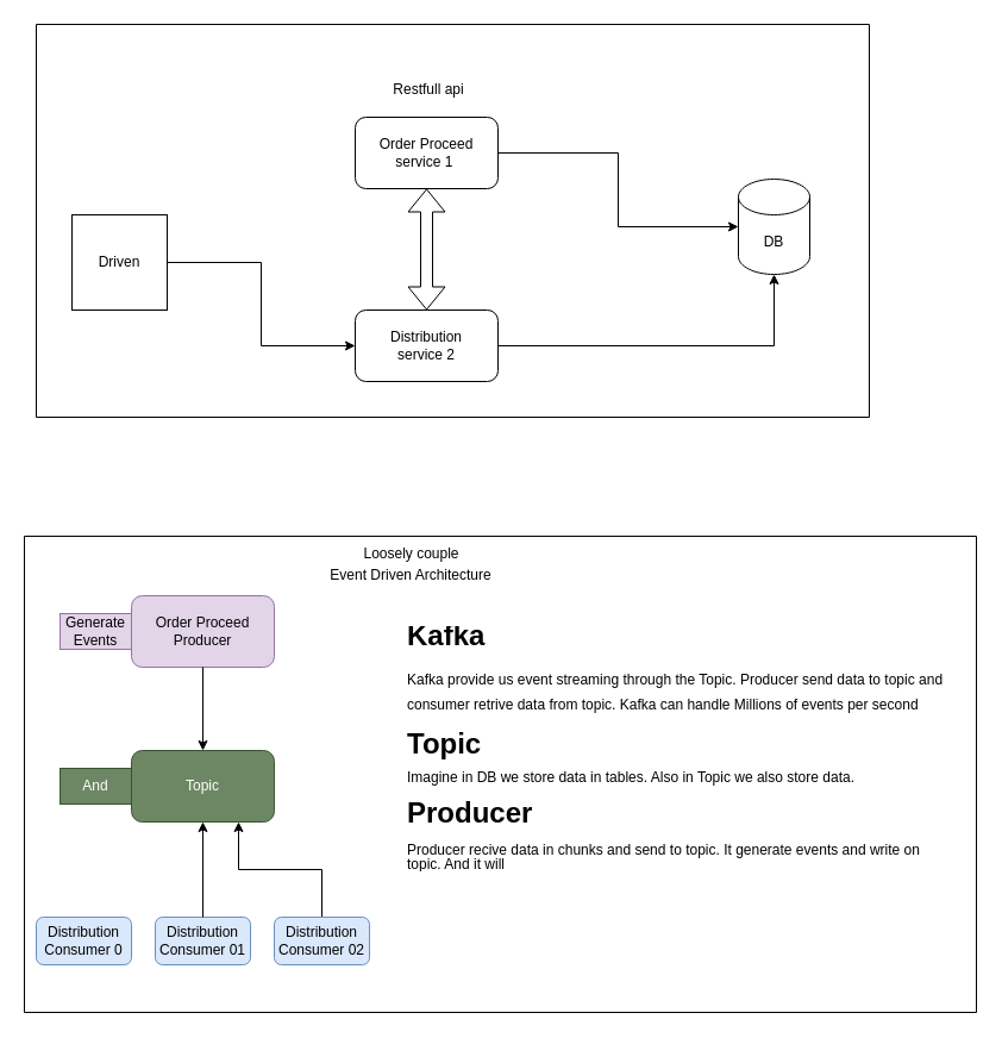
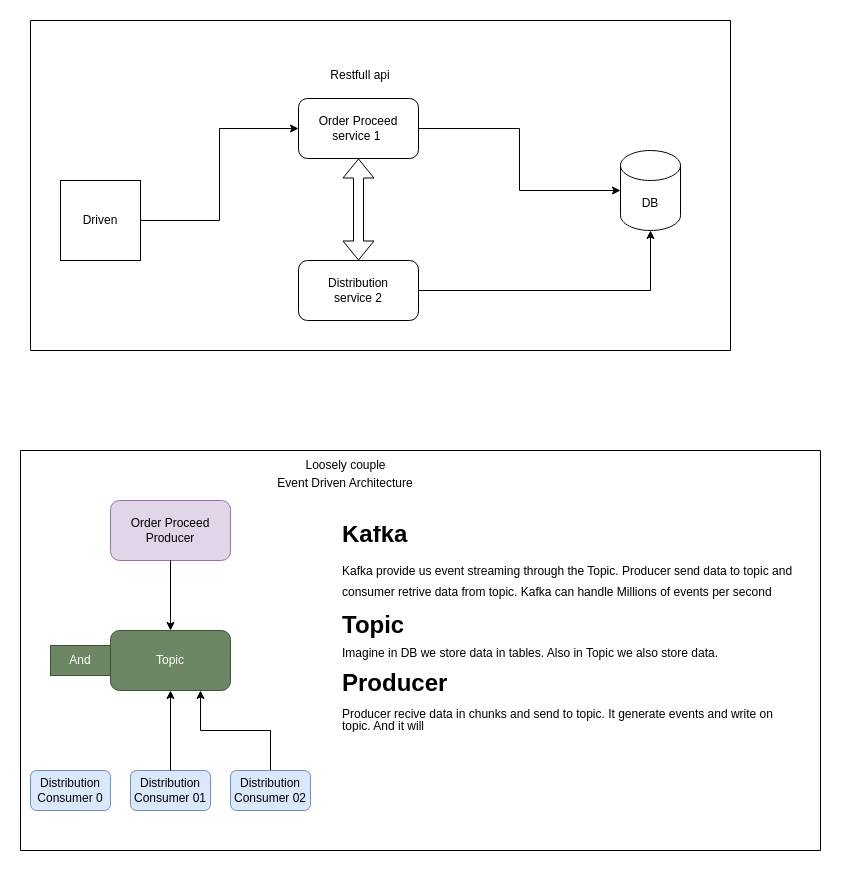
- <mxCell id="2" style="edgeStyle=orthogonalEdgeStyle;rounded=0;orthogonalLoop=1;jettySize=auto;html=1;" parent="1" source="10" target="11" edge="1"><mxGeometry relative="1" as="geometry" /></mxCell>
+ <mxCell id="2" style="edgeStyle=orthogonalEdgeStyle;rounded=0;orthogonalLoop=1;jettySize=auto;html=1;entryX=0;entryY=0.5;entryDx=0;entryDy=0;" parent="1" source="10" target="4" edge="1"><mxGeometry relative="1" as="geometry" /></mxCell>
- <mxCell id="17" value="Generate&lt;div&gt;Events&lt;/div&gt;" style="text;html=1;align=center;verticalAlign=middle;whiteSpace=wrap;rounded=0;fillColor=#e1d5e7;strokeColor=#9673a6;" parent="12" vertex="1"><mxGeometry x="30" y="65" width="60" height="30" as="geometry" /></mxCell>
